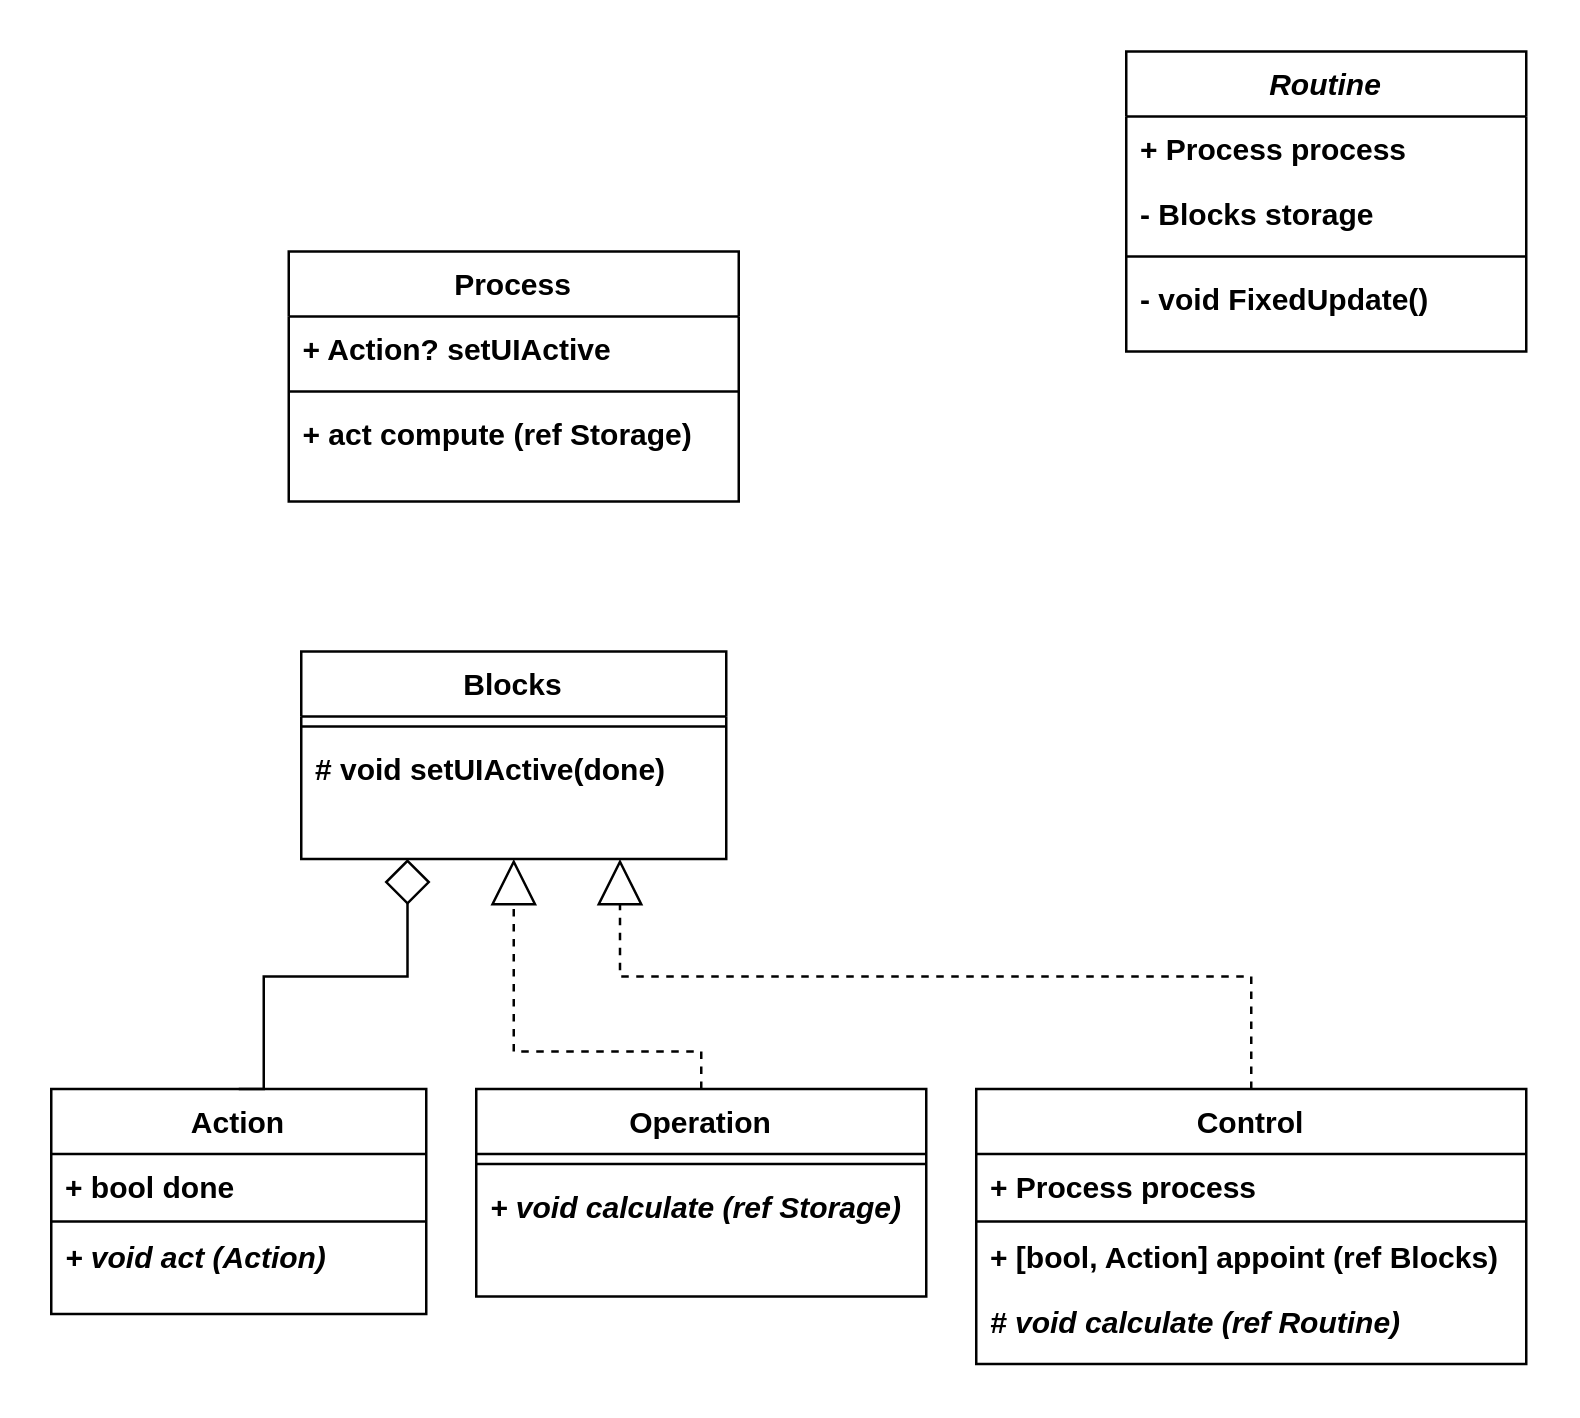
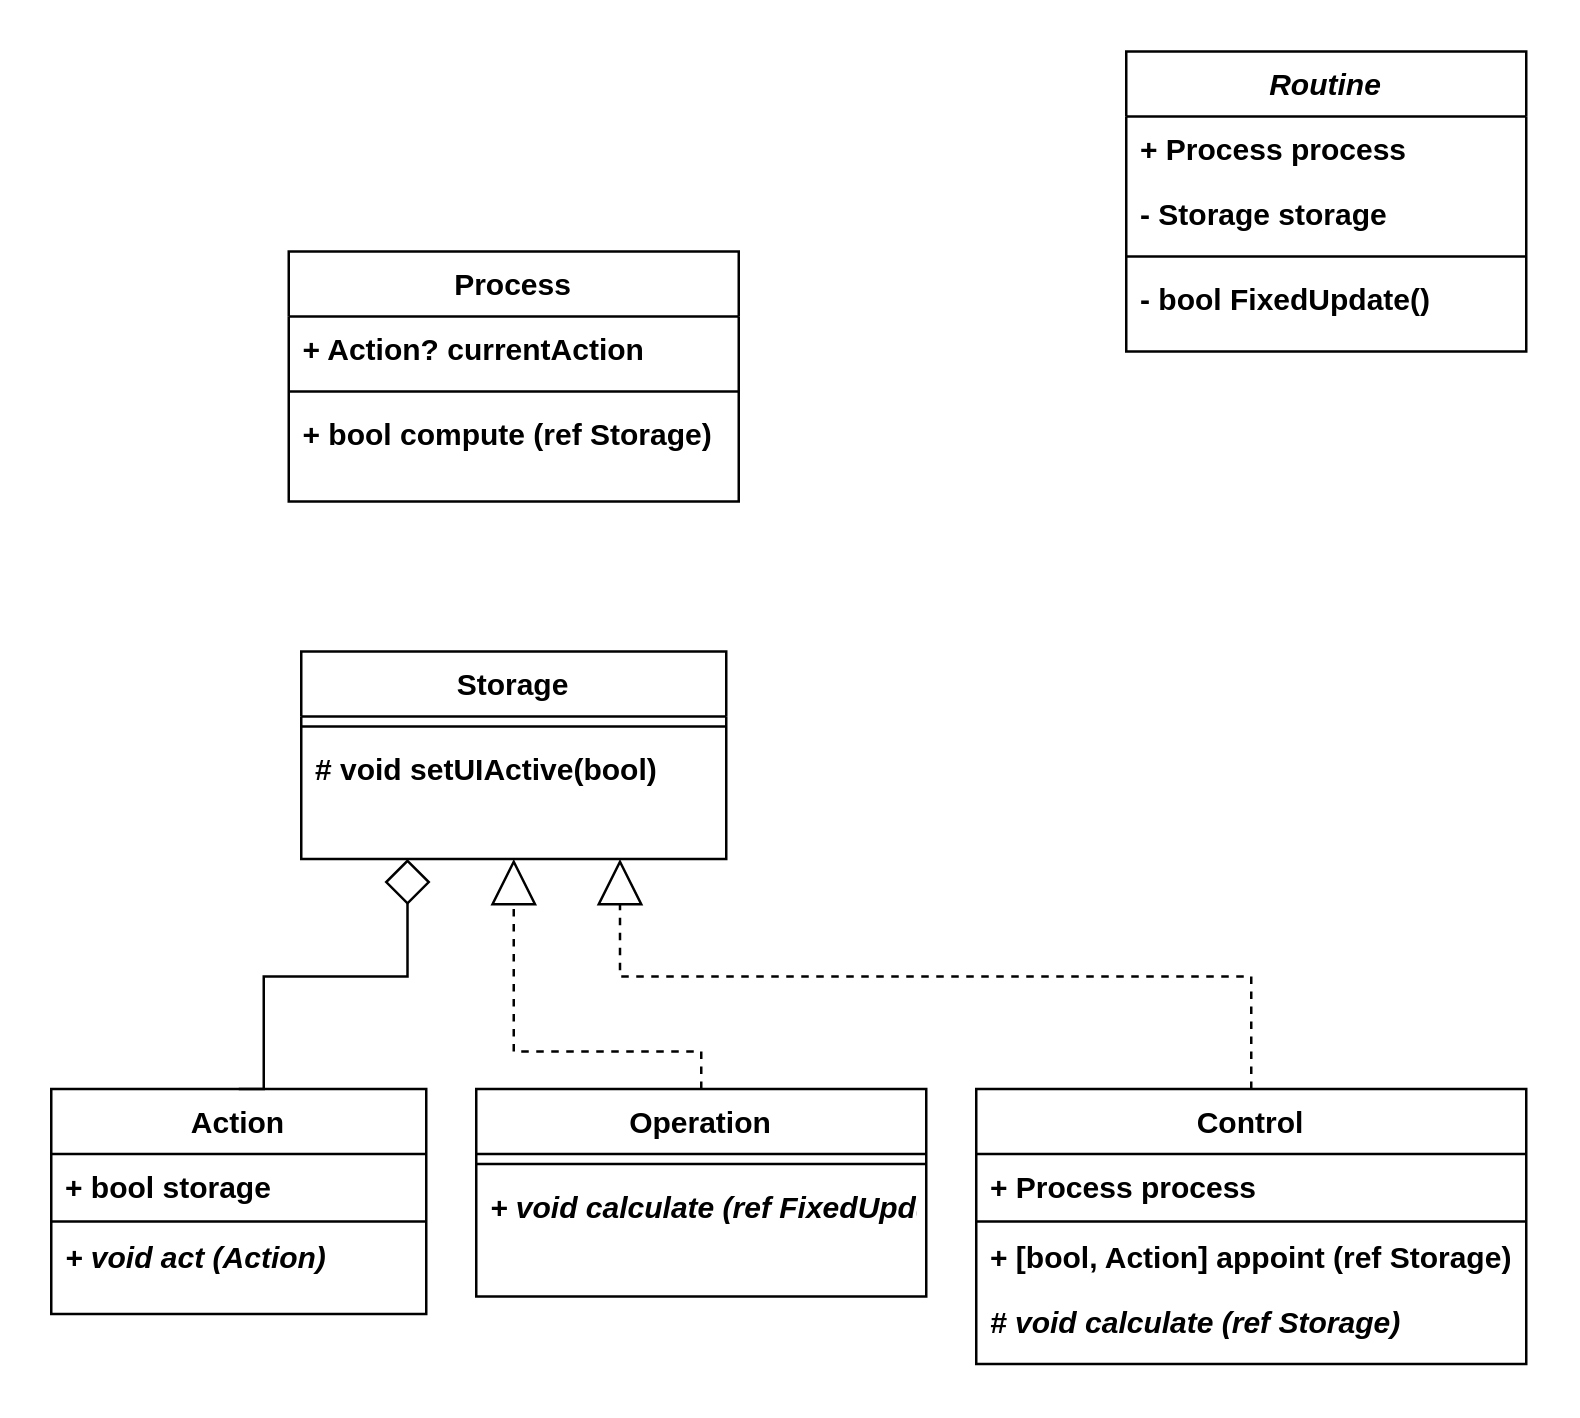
- <mxCell id="4" value="- Blocks storage" style="text;align=left;verticalAlign=top;spacingLeft=4;spacingRight=4;overflow=hidden;rotatable=0;points=[[0,0.5],[1,0.5]];portConstraint=eastwest;fontStyle=1" parent="2" vertex="1"><mxGeometry y="52" width="160" height="26" as="geometry" /></mxCell>
+ <mxCell id="4" value="- Storage storage" style="text;align=left;verticalAlign=top;spacingLeft=4;spacingRight=4;overflow=hidden;rotatable=0;points=[[0,0.5],[1,0.5]];portConstraint=eastwest;fontStyle=1" parent="2" vertex="1"><mxGeometry y="52" width="160" height="26" as="geometry" /></mxCell>
- <mxCell id="6" value="- void FixedUpdate() " style="text;align=left;verticalAlign=top;spacingLeft=4;spacingRight=4;overflow=hidden;rotatable=0;points=[[0,0.5],[1,0.5]];portConstraint=eastwest;fontStyle=1" parent="2" vertex="1"><mxGeometry y="86" width="160" height="34" as="geometry" /></mxCell>
+ <mxCell id="6" value="- bool FixedUpdate() " style="text;align=left;verticalAlign=top;spacingLeft=4;spacingRight=4;overflow=hidden;rotatable=0;points=[[0,0.5],[1,0.5]];portConstraint=eastwest;fontStyle=1" parent="2" vertex="1"><mxGeometry y="86" width="160" height="34" as="geometry" /></mxCell>
- <mxCell id="11" value="+ Action? setUIActive" style="text;align=left;verticalAlign=top;spacingLeft=4;spacingRight=4;overflow=hidden;rotatable=0;points=[[0,0.5],[1,0.5]];portConstraint=eastwest;fontStyle=1" parent="10" vertex="1"><mxGeometry y="26" width="180" height="26" as="geometry" /></mxCell>
+ <mxCell id="11" value="+ Action? currentAction" style="text;align=left;verticalAlign=top;spacingLeft=4;spacingRight=4;overflow=hidden;rotatable=0;points=[[0,0.5],[1,0.5]];portConstraint=eastwest;fontStyle=1" parent="10" vertex="1"><mxGeometry y="26" width="180" height="26" as="geometry" /></mxCell>
- <mxCell id="13" value="+ act compute (ref Storage)" style="text;align=left;verticalAlign=top;spacingLeft=4;spacingRight=4;overflow=hidden;rotatable=0;points=[[0,0.5],[1,0.5]];portConstraint=eastwest;fontStyle=1" parent="10" vertex="1"><mxGeometry y="60" width="180" height="26" as="geometry" /></mxCell>
+ <mxCell id="13" value="+ bool compute (ref Storage)" style="text;align=left;verticalAlign=top;spacingLeft=4;spacingRight=4;overflow=hidden;rotatable=0;points=[[0,0.5],[1,0.5]];portConstraint=eastwest;fontStyle=1" parent="10" vertex="1"><mxGeometry y="60" width="180" height="26" as="geometry" /></mxCell>
- <mxCell id="7" value="Blocks" style="swimlane;fontStyle=1;align=center;verticalAlign=top;childLayout=stackLayout;horizontal=1;startSize=26;horizontalStack=0;resizeParent=1;resizeLast=0;collapsible=1;marginBottom=0;rounded=0;shadow=0;strokeWidth=1;" parent="1" vertex="1"><mxGeometry x="120" y="260" width="170" height="83" as="geometry"><mxRectangle x="130" y="380" width="160" height="26" as="alternateBounds" /></mxGeometry></mxCell>
+ <mxCell id="7" value="Storage" style="swimlane;fontStyle=1;align=center;verticalAlign=top;childLayout=stackLayout;horizontal=1;startSize=26;horizontalStack=0;resizeParent=1;resizeLast=0;collapsible=1;marginBottom=0;rounded=0;shadow=0;strokeWidth=1;" parent="1" vertex="1"><mxGeometry x="120" y="260" width="170" height="83" as="geometry"><mxRectangle x="130" y="380" width="160" height="26" as="alternateBounds" /></mxGeometry></mxCell>
- <mxCell id="9" value="# void setUIActive(done)" style="text;align=left;verticalAlign=top;spacingLeft=4;spacingRight=4;overflow=hidden;rotatable=0;points=[[0,0.5],[1,0.5]];portConstraint=eastwest;fontStyle=1" parent="7" vertex="1"><mxGeometry y="34" width="170" height="26" as="geometry" /></mxCell>
+ <mxCell id="9" value="# void setUIActive(bool)" style="text;align=left;verticalAlign=top;spacingLeft=4;spacingRight=4;overflow=hidden;rotatable=0;points=[[0,0.5],[1,0.5]];portConstraint=eastwest;fontStyle=1" parent="7" vertex="1"><mxGeometry y="34" width="170" height="26" as="geometry" /></mxCell>
- <mxCell id="15" value="+ bool done" style="text;align=left;verticalAlign=top;spacingLeft=4;spacingRight=4;overflow=hidden;rotatable=0;points=[[0,0.5],[1,0.5]];portConstraint=eastwest;fontStyle=1" vertex="1" parent="14"><mxGeometry y="26" width="150" height="26" as="geometry" /></mxCell>
+ <mxCell id="15" value="+ bool storage" style="text;align=left;verticalAlign=top;spacingLeft=4;spacingRight=4;overflow=hidden;rotatable=0;points=[[0,0.5],[1,0.5]];portConstraint=eastwest;fontStyle=1" vertex="1" parent="14"><mxGeometry y="26" width="150" height="26" as="geometry" /></mxCell>
- <mxCell id="20" value="+ void calculate (ref Storage)" style="text;align=left;verticalAlign=top;spacingLeft=4;spacingRight=4;overflow=hidden;rotatable=0;points=[[0,0.5],[1,0.5]];portConstraint=eastwest;fontStyle=3" parent="18" vertex="1"><mxGeometry y="34" width="180" height="46" as="geometry" /></mxCell>
+ <mxCell id="20" value="+ void calculate (ref FixedUpdate)" style="text;align=left;verticalAlign=top;spacingLeft=4;spacingRight=4;overflow=hidden;rotatable=0;points=[[0,0.5],[1,0.5]];portConstraint=eastwest;fontStyle=3" parent="18" vertex="1"><mxGeometry y="34" width="180" height="46" as="geometry" /></mxCell>
- <mxCell id="24" value="+ [bool, Action] appoint (ref Blocks)" style="text;align=left;verticalAlign=top;spacingLeft=4;spacingRight=4;overflow=hidden;rotatable=0;points=[[0,0.5],[1,0.5]];portConstraint=eastwest;fontStyle=1" parent="21" vertex="1"><mxGeometry y="54" width="220" height="26" as="geometry" /></mxCell>
+ <mxCell id="24" value="+ [bool, Action] appoint (ref Storage)" style="text;align=left;verticalAlign=top;spacingLeft=4;spacingRight=4;overflow=hidden;rotatable=0;points=[[0,0.5],[1,0.5]];portConstraint=eastwest;fontStyle=1" parent="21" vertex="1"><mxGeometry y="54" width="220" height="26" as="geometry" /></mxCell>
- <mxCell id="25" value="# void calculate (ref Routine)" style="text;align=left;verticalAlign=top;spacingLeft=4;spacingRight=4;overflow=hidden;rotatable=0;points=[[0,0.5],[1,0.5]];portConstraint=eastwest;fontStyle=3" vertex="1" parent="21"><mxGeometry y="80" width="220" height="30" as="geometry" /></mxCell>
+ <mxCell id="25" value="# void calculate (ref Storage)" style="text;align=left;verticalAlign=top;spacingLeft=4;spacingRight=4;overflow=hidden;rotatable=0;points=[[0,0.5],[1,0.5]];portConstraint=eastwest;fontStyle=3" vertex="1" parent="21"><mxGeometry y="80" width="220" height="30" as="geometry" /></mxCell>
